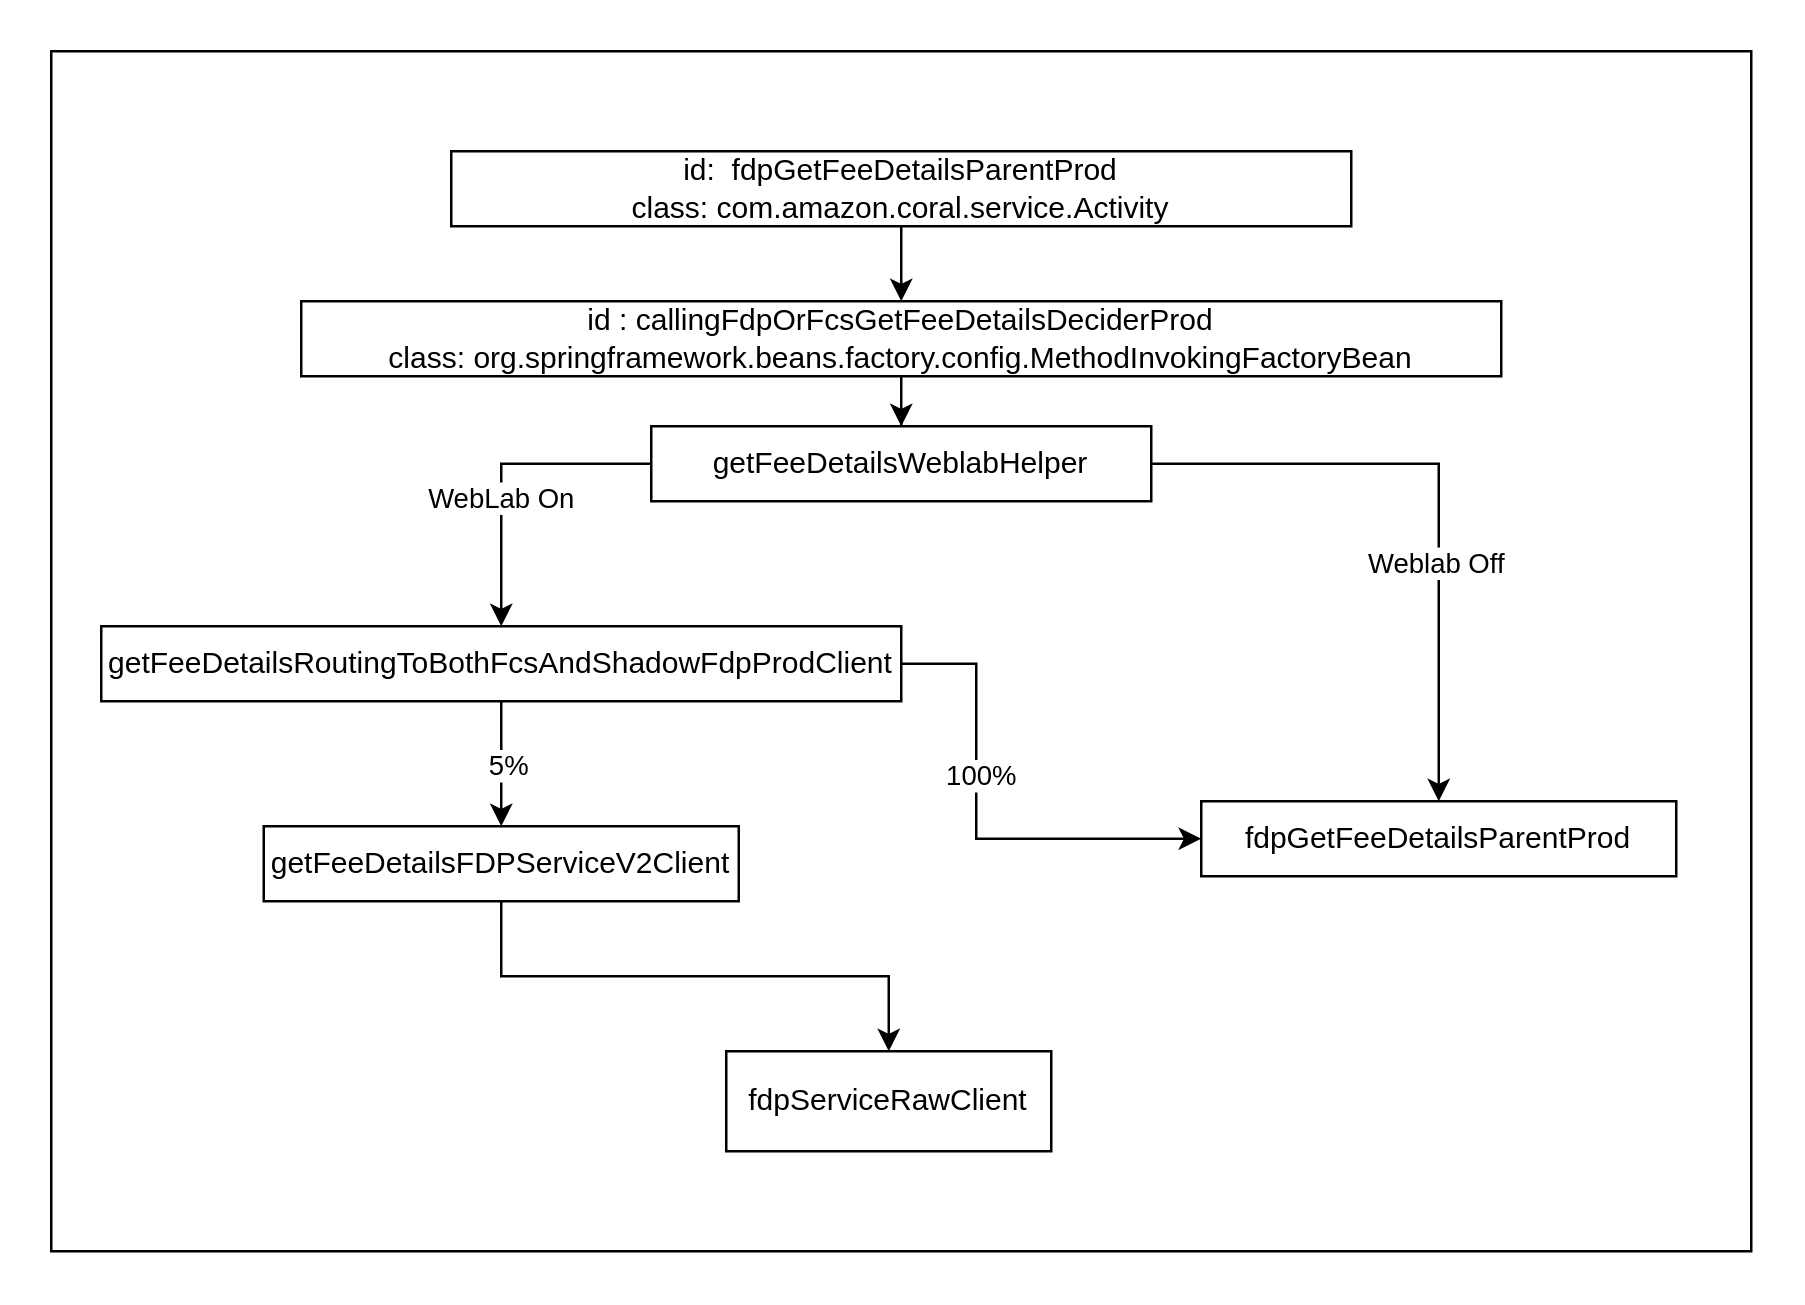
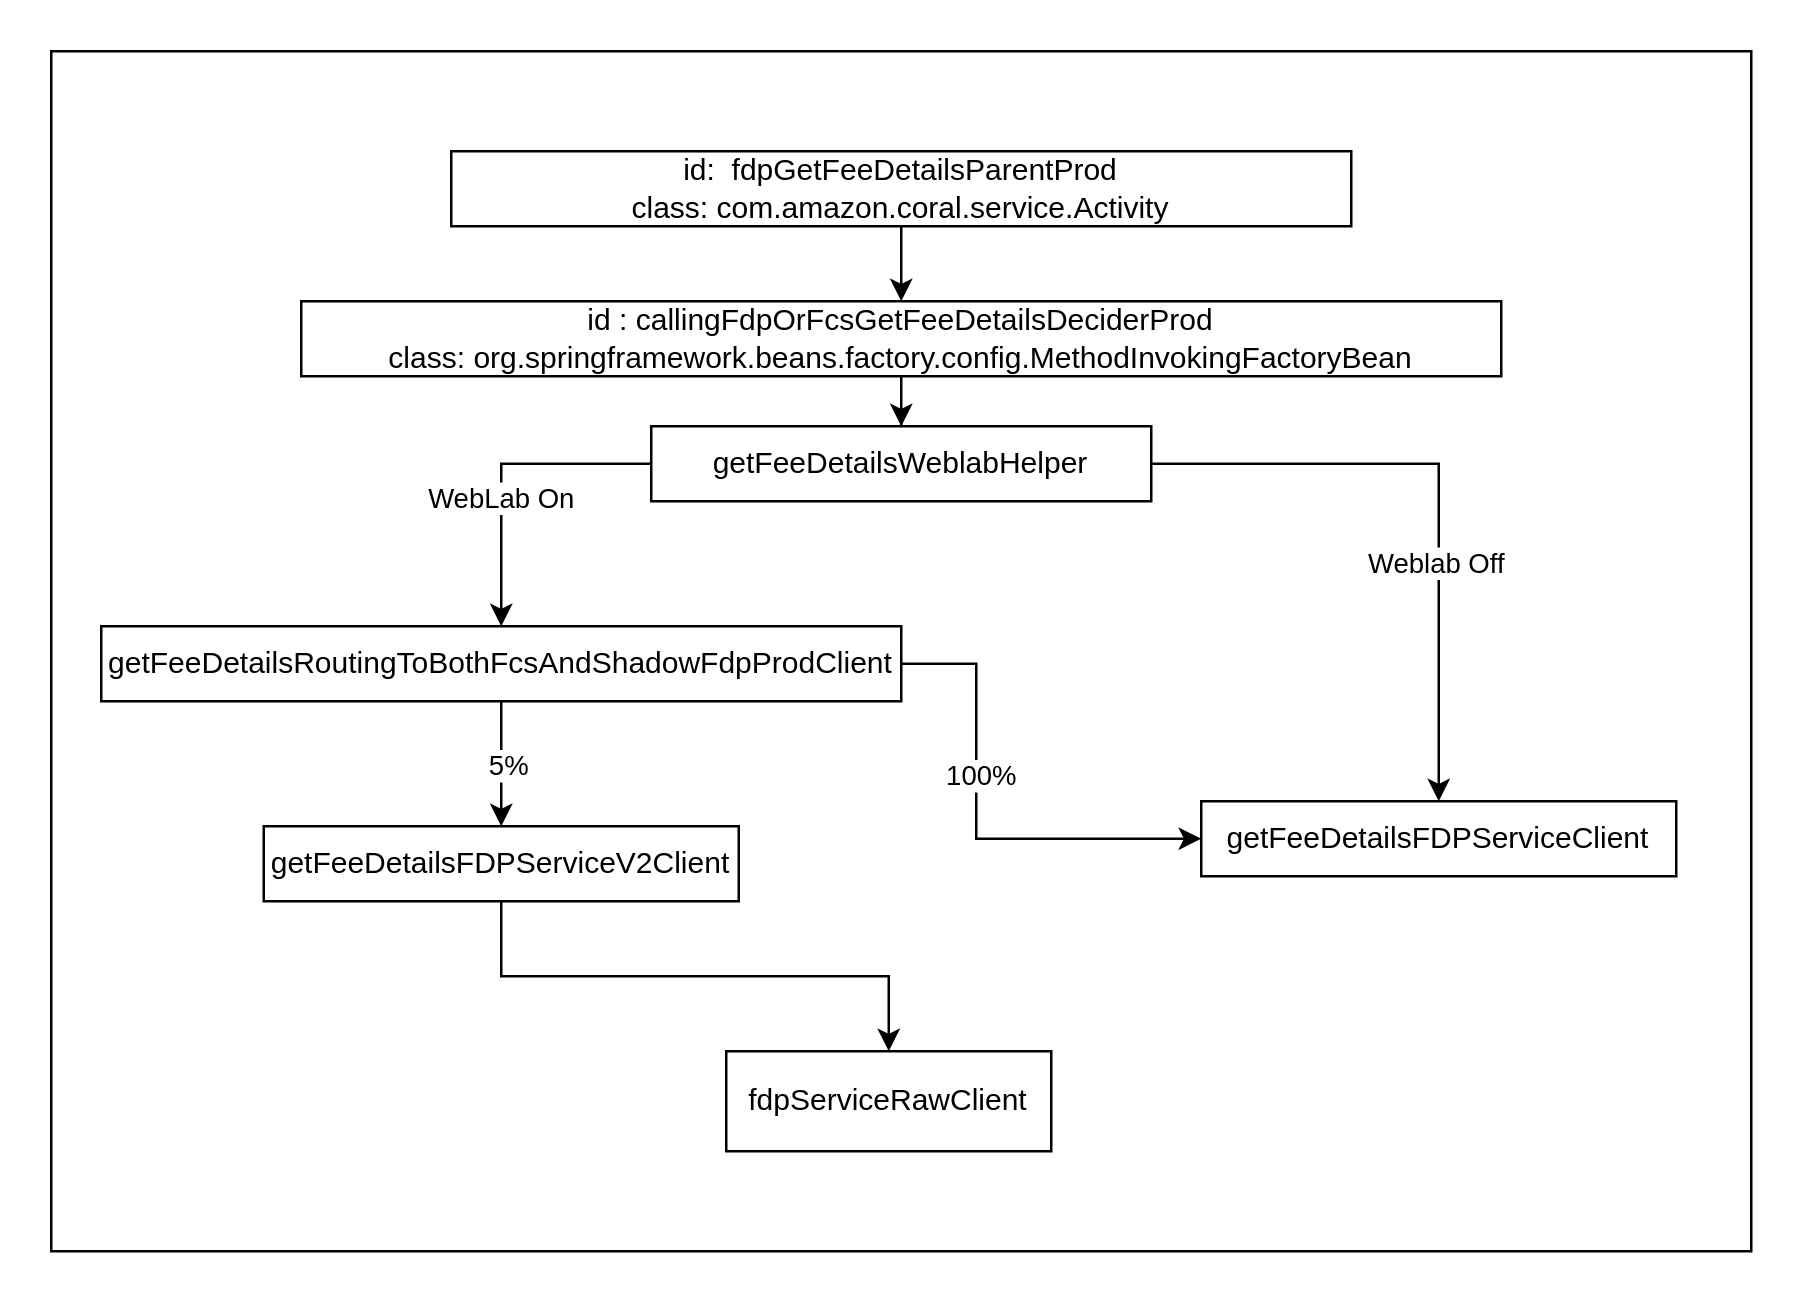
- <mxCell id="12" value="&lt;div&gt;&lt;span&gt;&lt;span class=&quot;s&quot;&gt;fdpGetFeeDetailsParentProd&lt;/span&gt;&lt;/span&gt;&lt;br&gt;&lt;/div&gt;" style="rounded=0;whiteSpace=wrap;html=1;" vertex="1" parent="1"><mxGeometry x="480" y="320" width="190" height="30" as="geometry" /></mxCell>
+ <mxCell id="12" value="&lt;div&gt;&lt;span&gt;&lt;span class=&quot;s&quot;&gt;getFeeDetailsFDPServiceClient&lt;/span&gt;&lt;/span&gt;&lt;br&gt;&lt;/div&gt;" style="rounded=0;whiteSpace=wrap;html=1;" vertex="1" parent="1"><mxGeometry x="480" y="320" width="190" height="30" as="geometry" /></mxCell>
